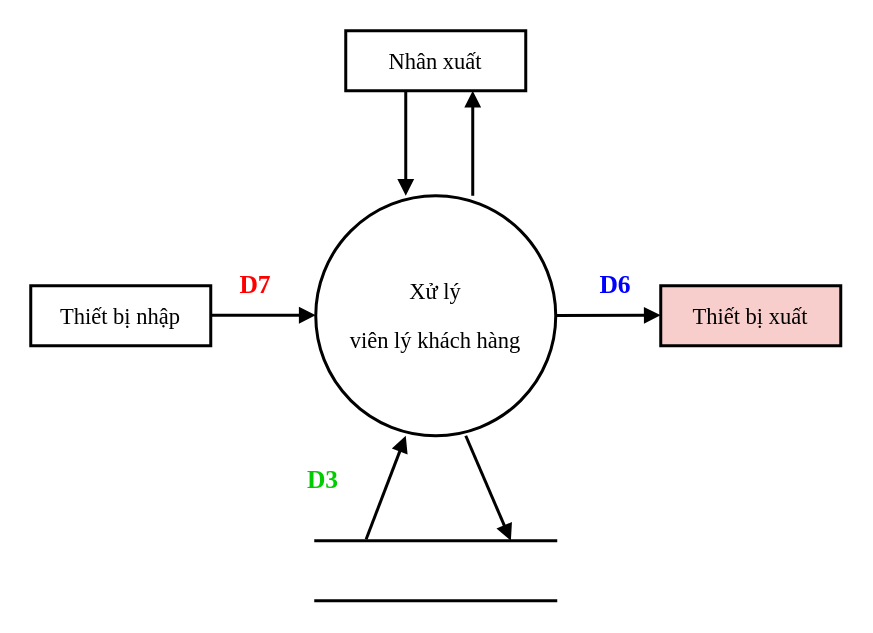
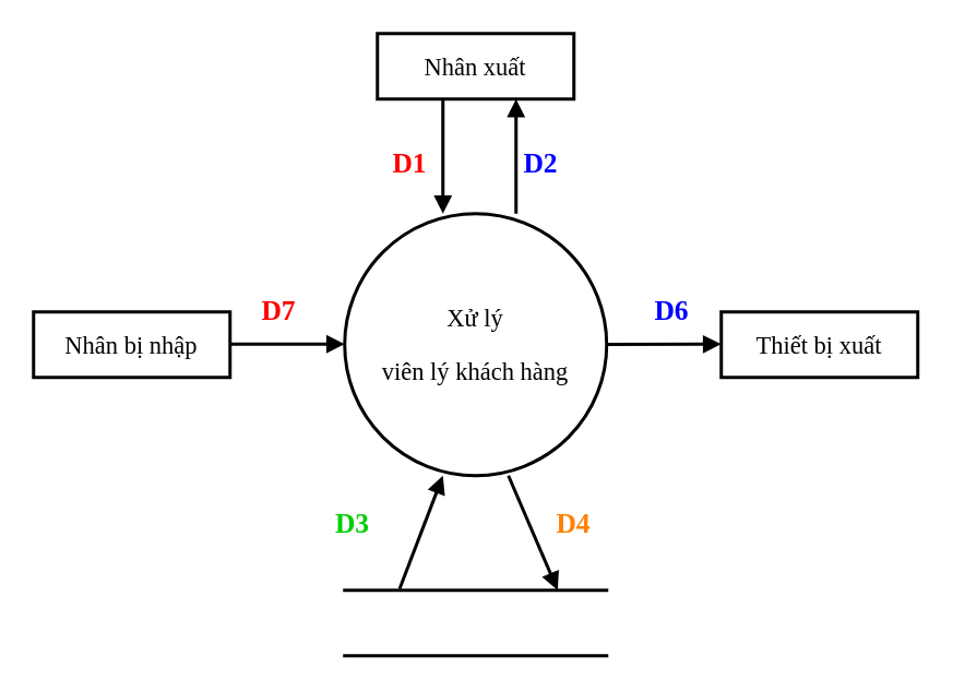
+ <mxCell id="15" value="&lt;font face=&quot;Times New Roman&quot; color=&quot;#ff0000&quot;&gt;&lt;span style=&quot;font-size: 17px&quot;&gt;D1&lt;/span&gt;&lt;/font&gt;" style="text;html=1;strokeColor=none;fillColor=none;align=center;verticalAlign=middle;whiteSpace=wrap;rounded=0;fontSize=16;fontStyle=1" parent="1" vertex="1"><mxGeometry x="230" y="90" width="40" height="20" as="geometry" /></mxCell>
+ <mxCell id="16" value="&lt;font face=&quot;Times New Roman&quot; color=&quot;#0000ff&quot;&gt;&lt;span style=&quot;font-size: 17px&quot;&gt;D2&lt;/span&gt;&lt;/font&gt;" style="text;html=1;strokeColor=none;fillColor=none;align=center;verticalAlign=middle;whiteSpace=wrap;rounded=0;fontSize=16;fontStyle=1" parent="1" vertex="1"><mxGeometry x="310" y="90" width="40" height="20" as="geometry" /></mxCell>
- <mxCell id="2" value="&lt;pre style=&quot;font-size: 15px&quot;&gt;&lt;font face=&quot;Times New Roman&quot; style=&quot;font-size: 15px&quot;&gt;Thiết bị nhập&lt;/font&gt;&lt;/pre&gt;" style="rounded=0;whiteSpace=wrap;html=1;strokeWidth=2;fontSize=15;" parent="1" vertex="1"><mxGeometry x="20" y="190" width="120" height="40" as="geometry" /></mxCell>
+ <mxCell id="2" value="&lt;pre style=&quot;font-size: 15px&quot;&gt;&lt;font face=&quot;Times New Roman&quot; style=&quot;font-size: 15px&quot;&gt;Nhân bị nhập&lt;/font&gt;&lt;/pre&gt;" style="rounded=0;whiteSpace=wrap;html=1;strokeWidth=2;fontSize=15;" parent="1" vertex="1"><mxGeometry x="20" y="190" width="120" height="40" as="geometry" /></mxCell>
- <mxCell id="3" value="&lt;pre style=&quot;font-size: 15px&quot;&gt;&lt;font face=&quot;Times New Roman&quot;&gt;Thiết bị xuất&lt;/font&gt;&lt;/pre&gt;" style="rounded=0;whiteSpace=wrap;html=1;strokeWidth=2;fillColor=#f8cecc;" parent="1" vertex="1"><mxGeometry x="440" y="190" width="120" height="40" as="geometry" /></mxCell>
+ <mxCell id="3" value="&lt;pre style=&quot;font-size: 15px&quot;&gt;&lt;font face=&quot;Times New Roman&quot;&gt;Thiết bị xuất&lt;/font&gt;&lt;/pre&gt;" style="rounded=0;whiteSpace=wrap;html=1;strokeWidth=2;" parent="1" vertex="1"><mxGeometry x="440" y="190" width="120" height="40" as="geometry" /></mxCell>
+ <mxCell id="18" value="&lt;font face=&quot;Times New Roman&quot; color=&quot;#ff8000&quot;&gt;&lt;span style=&quot;font-size: 17px&quot;&gt;D4&lt;/span&gt;&lt;/font&gt;" style="text;html=1;strokeColor=none;fillColor=none;align=center;verticalAlign=middle;whiteSpace=wrap;rounded=0;fontSize=16;fontStyle=1" parent="1" vertex="1"><mxGeometry x="330" y="310" width="40" height="20" as="geometry" /></mxCell>
